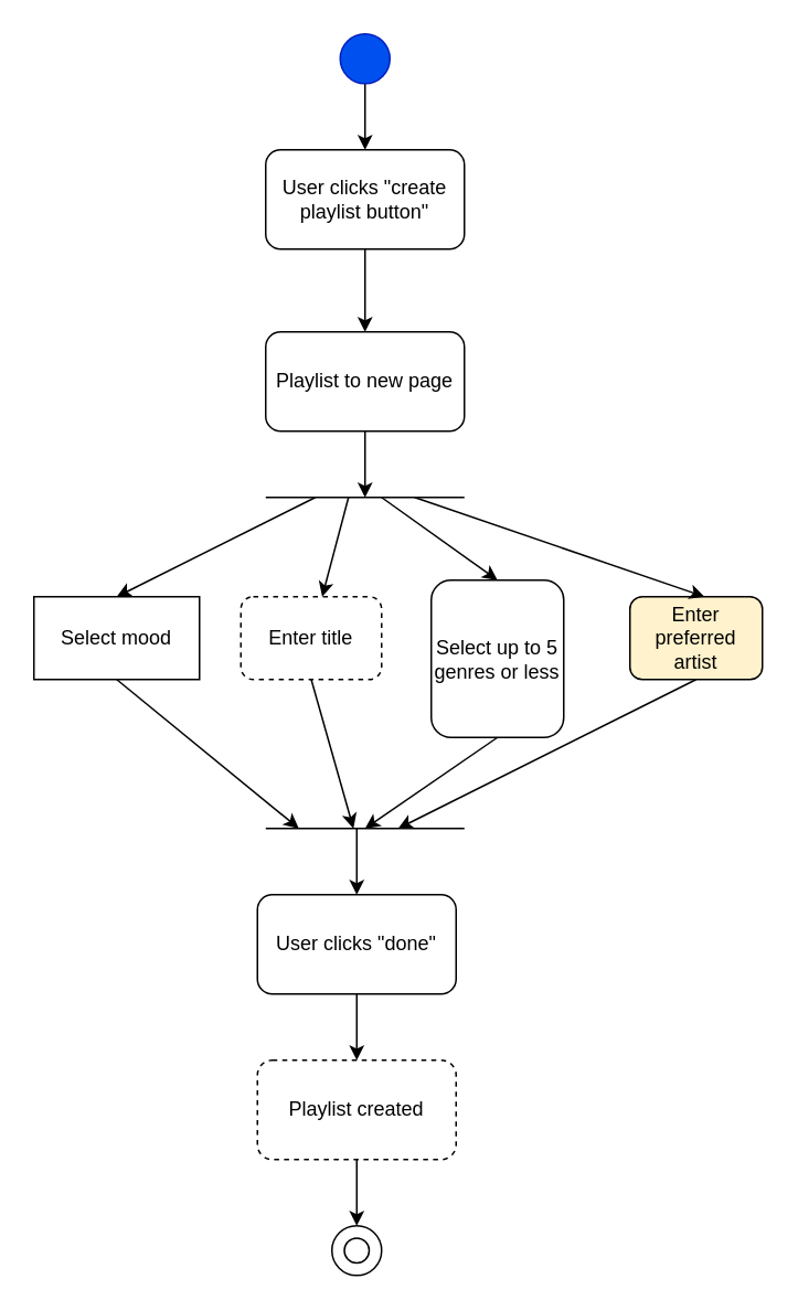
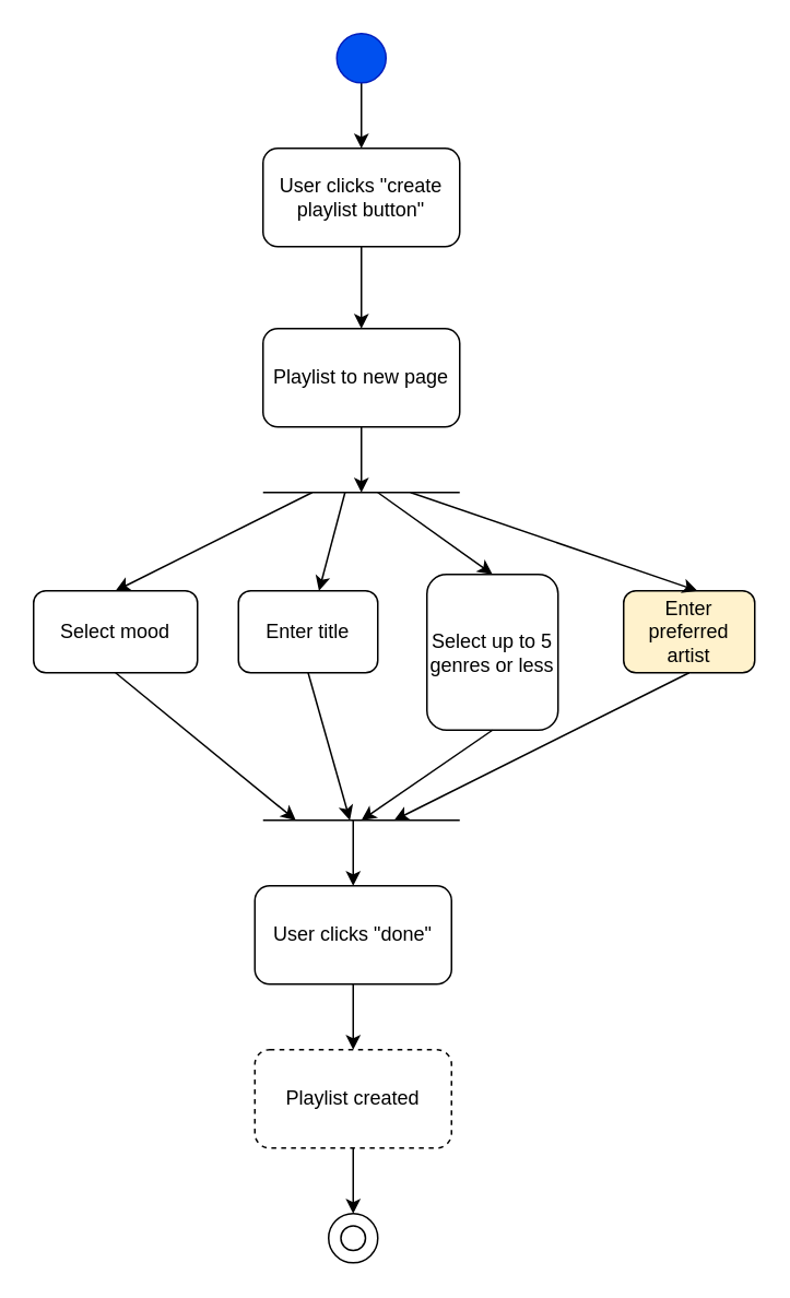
- <mxCell id="7" value="Select mood" style="whiteSpace=wrap;html=1;rounded=0;" parent="1" vertex="1"><mxGeometry x="20" y="360" width="100" height="50" as="geometry" /></mxCell>
+ <mxCell id="7" value="Select mood" style="rounded=1;whiteSpace=wrap;html=1;" parent="1" vertex="1"><mxGeometry x="20" y="360" width="100" height="50" as="geometry" /></mxCell>
- <mxCell id="8" value="Enter title" style="rounded=1;whiteSpace=wrap;html=1;dashed=1;" parent="1" vertex="1"><mxGeometry x="145" y="360" width="85" height="50" as="geometry" /></mxCell>
+ <mxCell id="8" value="Enter title" style="rounded=1;whiteSpace=wrap;html=1;" parent="1" vertex="1"><mxGeometry x="145" y="360" width="85" height="50" as="geometry" /></mxCell>
